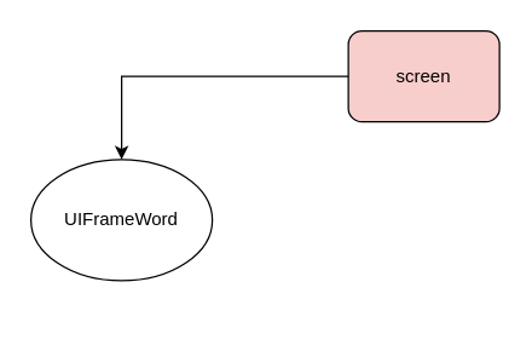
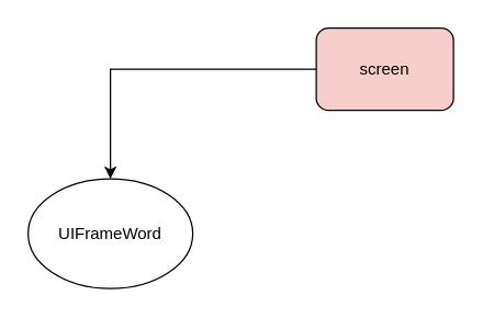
- <mxCell id="2" value="UIFrameWord" style="ellipse;whiteSpace=wrap;html=1;" vertex="1" parent="1"><mxGeometry x="20" y="105" width="120" height="80" as="geometry" /></mxCell>
+ <mxCell id="2" value="UIFrameWord" style="ellipse;whiteSpace=wrap;html=1;" vertex="1" parent="1"><mxGeometry x="20" y="130" width="120" height="80" as="geometry" /></mxCell>
